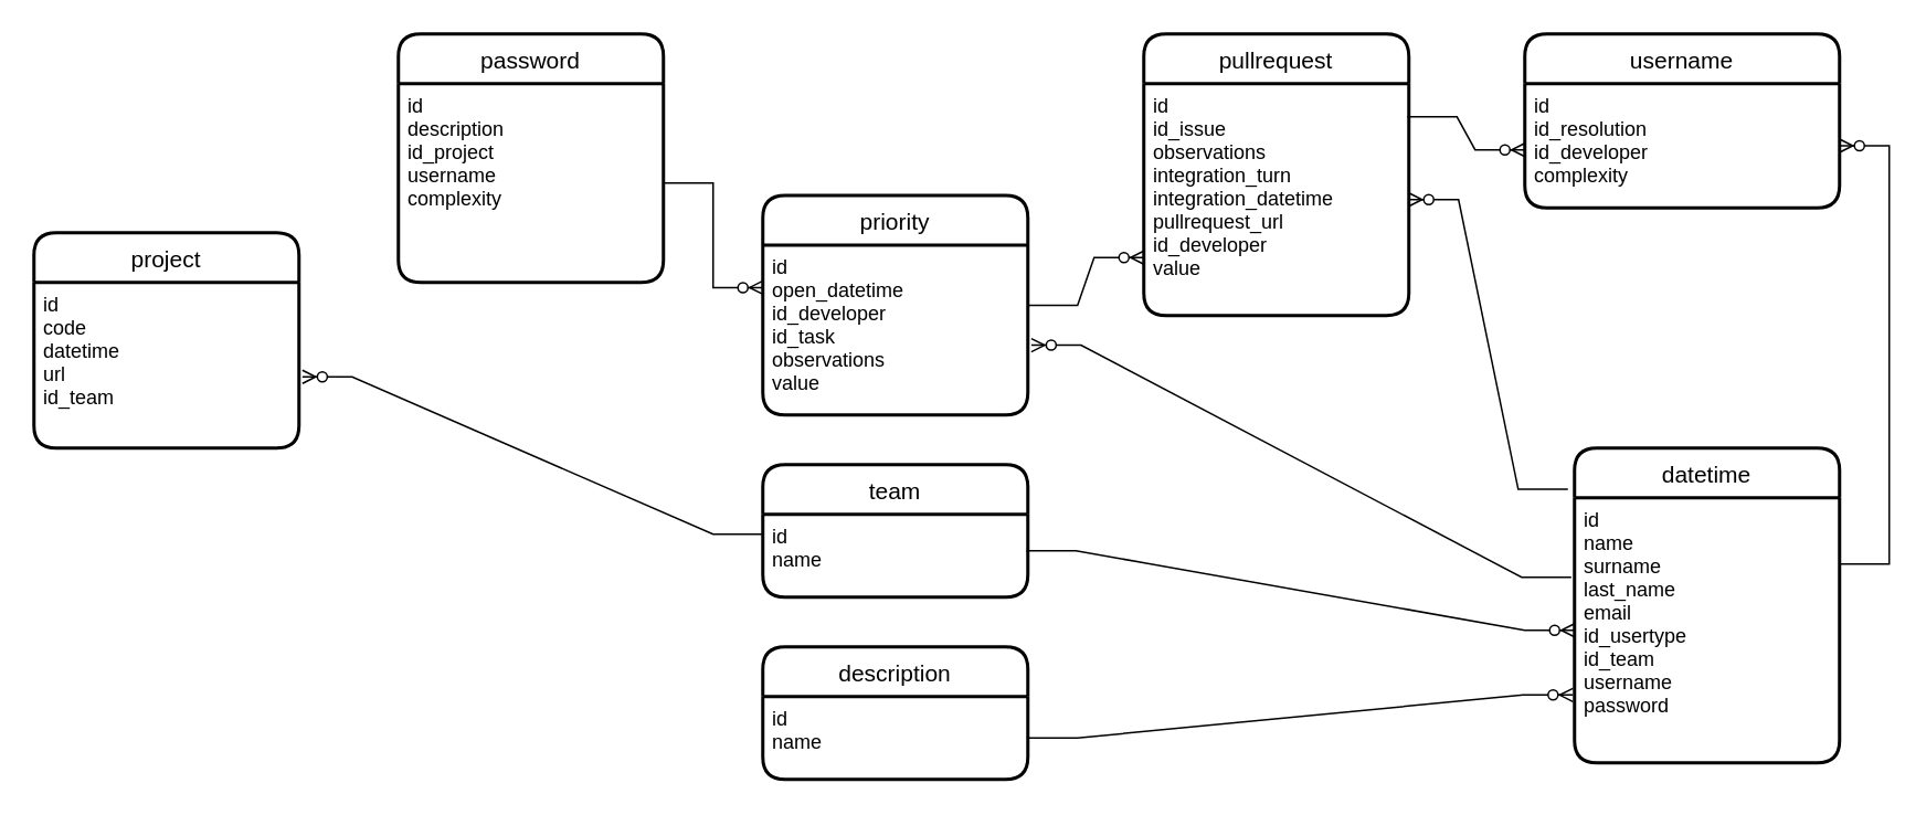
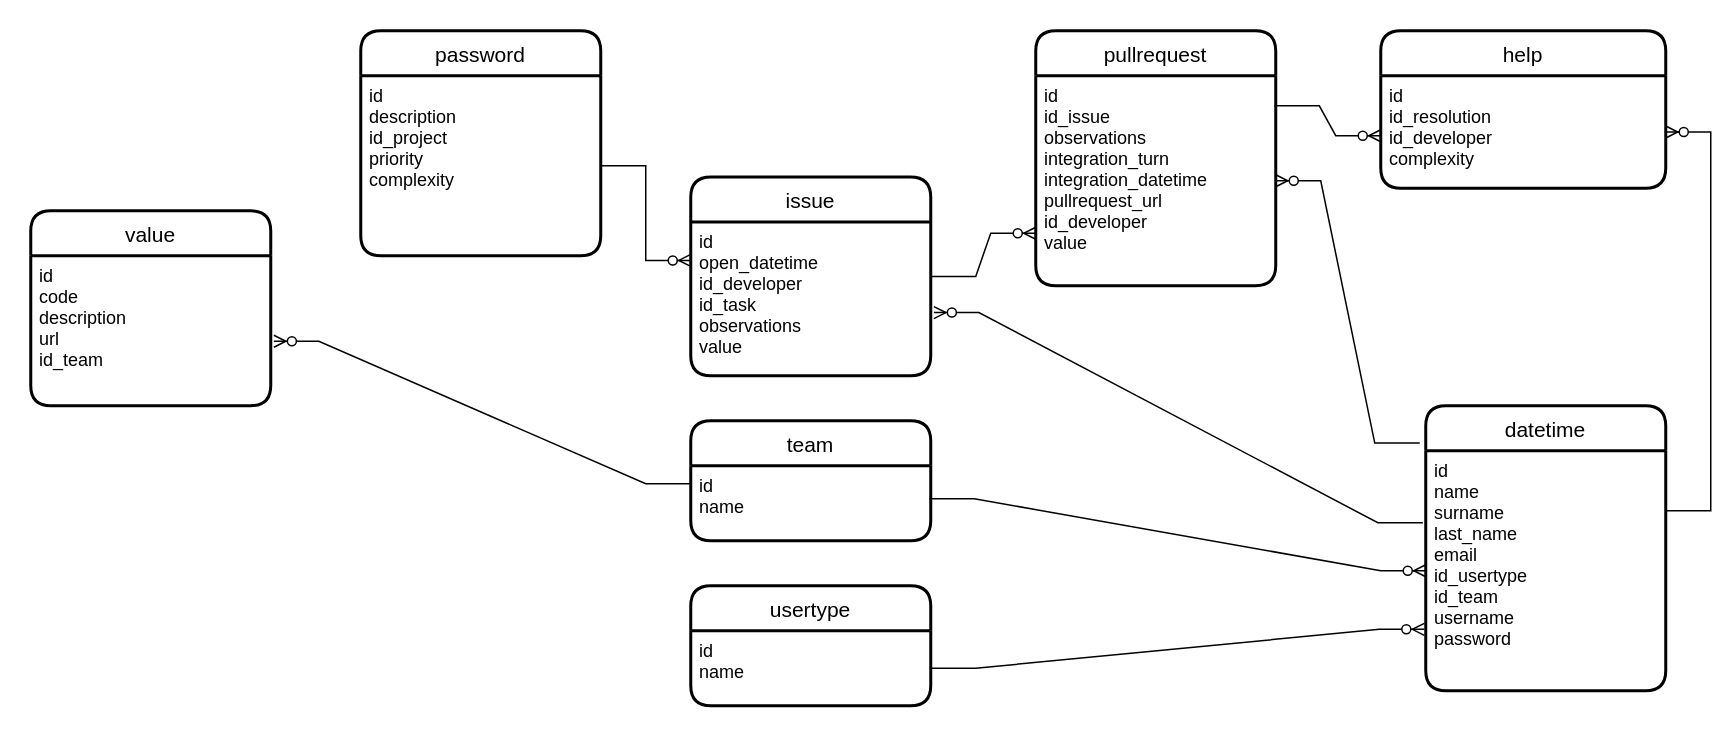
- <mxCell id="15" value="username" style="swimlane;childLayout=stackLayout;horizontal=1;startSize=30;horizontalStack=0;rounded=1;fontSize=14;fontStyle=0;strokeWidth=2;resizeParent=0;resizeLast=1;shadow=0;dashed=0;align=center;" parent="1" vertex="1"><mxGeometry x="920" y="20" width="190" height="105" as="geometry" /></mxCell>
+ <mxCell id="15" value="help" style="swimlane;childLayout=stackLayout;horizontal=1;startSize=30;horizontalStack=0;rounded=1;fontSize=14;fontStyle=0;strokeWidth=2;resizeParent=0;resizeLast=1;shadow=0;dashed=0;align=center;" parent="1" vertex="1"><mxGeometry x="920" y="20" width="190" height="105" as="geometry" /></mxCell>
- <mxCell id="3" value="id&#10;description&#10;id_project&#10;username&#10;complexity&#10;" style="align=left;strokeColor=none;fillColor=none;spacingLeft=4;fontSize=12;verticalAlign=top;resizable=0;rotatable=0;part=1;" parent="2" vertex="1"><mxGeometry y="30" width="160" height="120" as="geometry" /></mxCell>
+ <mxCell id="3" value="id&#10;description&#10;id_project&#10;priority&#10;complexity&#10;" style="align=left;strokeColor=none;fillColor=none;spacingLeft=4;fontSize=12;verticalAlign=top;resizable=0;rotatable=0;part=1;" parent="2" vertex="1"><mxGeometry y="30" width="160" height="120" as="geometry" /></mxCell>
- <mxCell id="10" value="priority" style="swimlane;childLayout=stackLayout;horizontal=1;startSize=30;horizontalStack=0;rounded=1;fontSize=14;fontStyle=0;strokeWidth=2;resizeParent=0;resizeLast=1;shadow=0;dashed=0;align=center;" parent="1" vertex="1"><mxGeometry x="460" y="117.5" width="160" height="132.5" as="geometry" /></mxCell>
+ <mxCell id="10" value="issue" style="swimlane;childLayout=stackLayout;horizontal=1;startSize=30;horizontalStack=0;rounded=1;fontSize=14;fontStyle=0;strokeWidth=2;resizeParent=0;resizeLast=1;shadow=0;dashed=0;align=center;" parent="1" vertex="1"><mxGeometry x="460" y="117.5" width="160" height="132.5" as="geometry" /></mxCell>
- <mxCell id="4" value="project" style="swimlane;childLayout=stackLayout;horizontal=1;startSize=30;horizontalStack=0;rounded=1;fontSize=14;fontStyle=0;strokeWidth=2;resizeParent=0;resizeLast=1;shadow=0;dashed=0;align=center;" parent="1" vertex="1"><mxGeometry x="20" y="140" width="160" height="130" as="geometry" /></mxCell>
+ <mxCell id="4" value="value" style="swimlane;childLayout=stackLayout;horizontal=1;startSize=30;horizontalStack=0;rounded=1;fontSize=14;fontStyle=0;strokeWidth=2;resizeParent=0;resizeLast=1;shadow=0;dashed=0;align=center;" parent="1" vertex="1"><mxGeometry x="20" y="140" width="160" height="130" as="geometry" /></mxCell>
- <mxCell id="5" value="id&#10;code&#10;datetime&#10;url&#10;id_team" style="align=left;strokeColor=none;fillColor=none;spacingLeft=4;fontSize=12;verticalAlign=top;resizable=0;rotatable=0;part=1;" parent="4" vertex="1"><mxGeometry y="30" width="160" height="100" as="geometry" /></mxCell>
+ <mxCell id="5" value="id&#10;code&#10;description&#10;url&#10;id_team" style="align=left;strokeColor=none;fillColor=none;spacingLeft=4;fontSize=12;verticalAlign=top;resizable=0;rotatable=0;part=1;" parent="4" vertex="1"><mxGeometry y="30" width="160" height="100" as="geometry" /></mxCell>
- <mxCell id="20" value="description" style="swimlane;childLayout=stackLayout;horizontal=1;startSize=30;horizontalStack=0;rounded=1;fontSize=14;fontStyle=0;strokeWidth=2;resizeParent=0;resizeLast=1;shadow=0;dashed=0;align=center;" parent="1" vertex="1"><mxGeometry x="460" y="390" width="160" height="80" as="geometry" /></mxCell>
+ <mxCell id="20" value="usertype" style="swimlane;childLayout=stackLayout;horizontal=1;startSize=30;horizontalStack=0;rounded=1;fontSize=14;fontStyle=0;strokeWidth=2;resizeParent=0;resizeLast=1;shadow=0;dashed=0;align=center;" parent="1" vertex="1"><mxGeometry x="460" y="390" width="160" height="80" as="geometry" /></mxCell>
